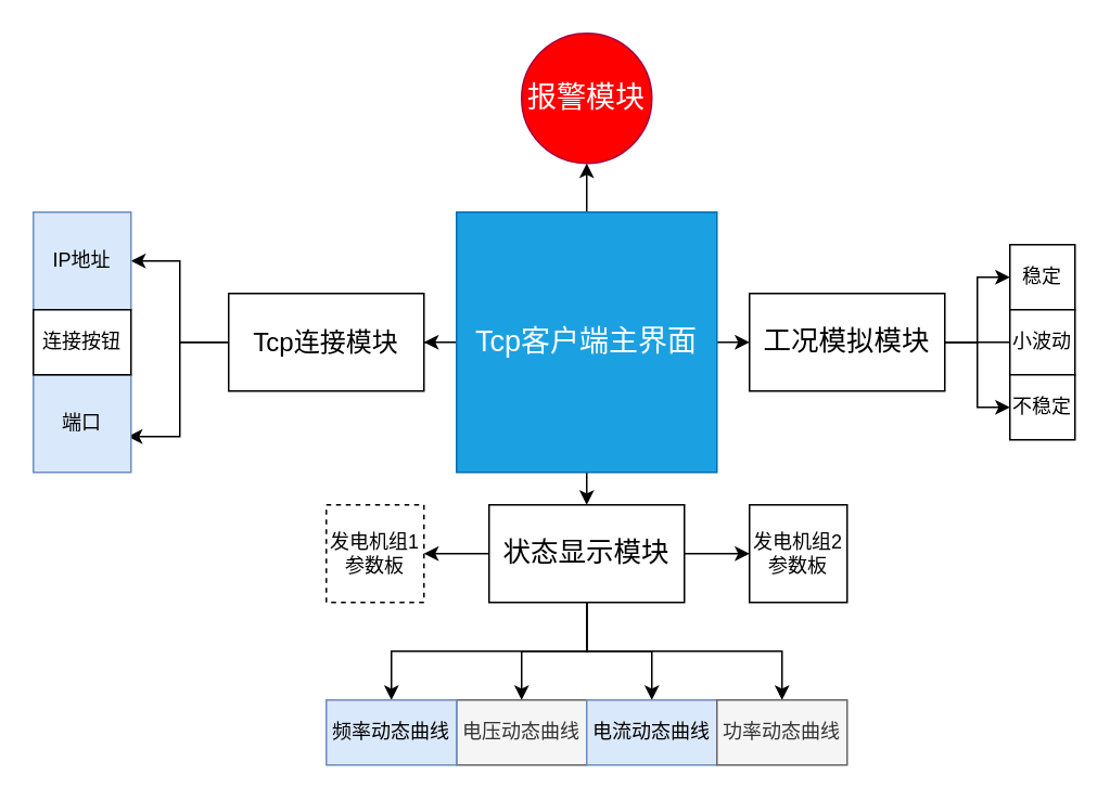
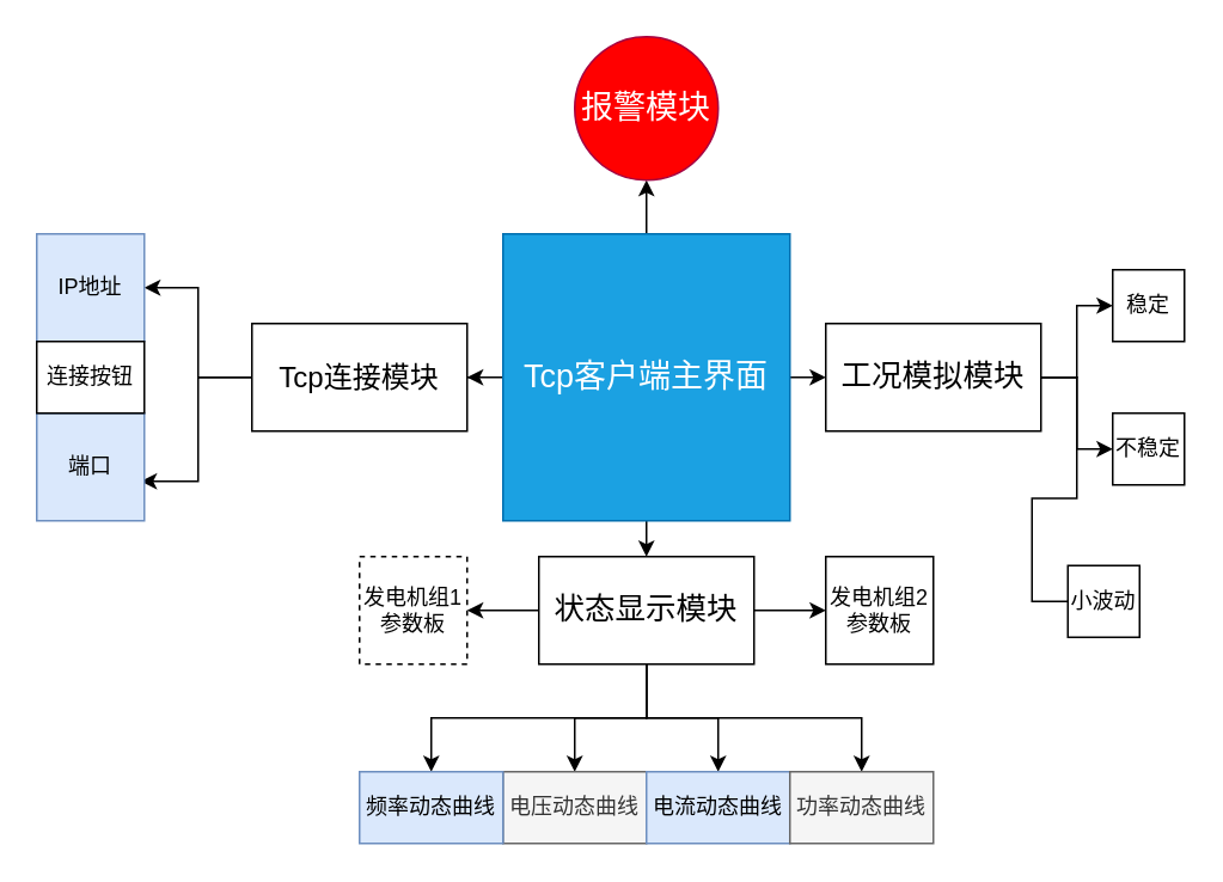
- <mxCell id="31" value="小波动" style="rounded=0;whiteSpace=wrap;html=1;" vertex="1" parent="1"><mxGeometry x="620" y="190" width="40" height="40" as="geometry" /></mxCell>
+ <mxCell id="31" value="小波动" style="rounded=0;whiteSpace=wrap;html=1;" vertex="1" parent="1"><mxGeometry x="595" y="315" width="40" height="40" as="geometry" /></mxCell>
